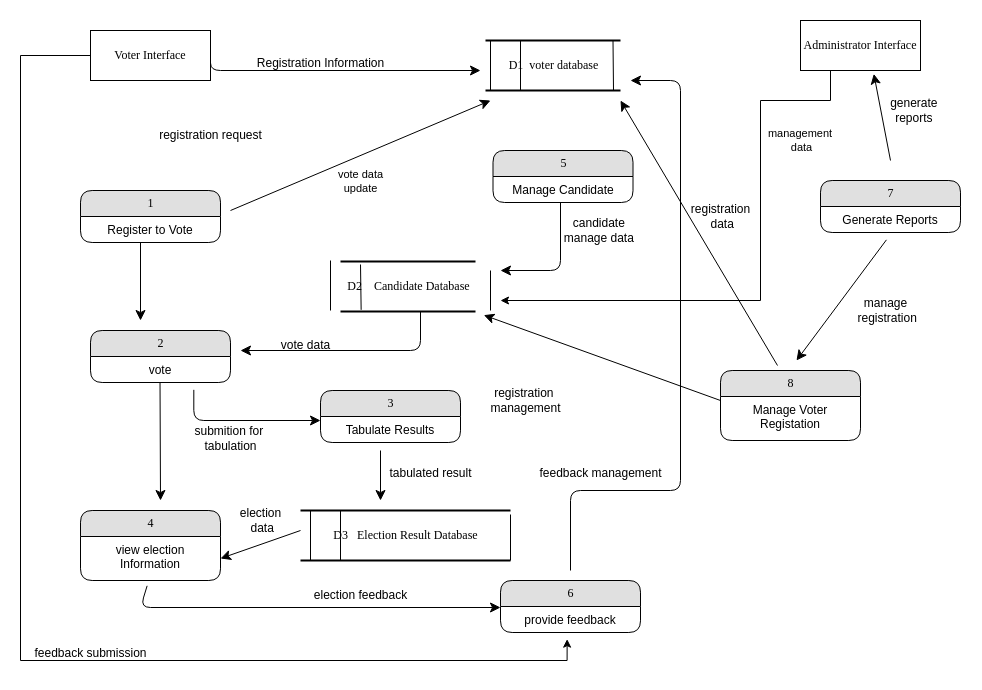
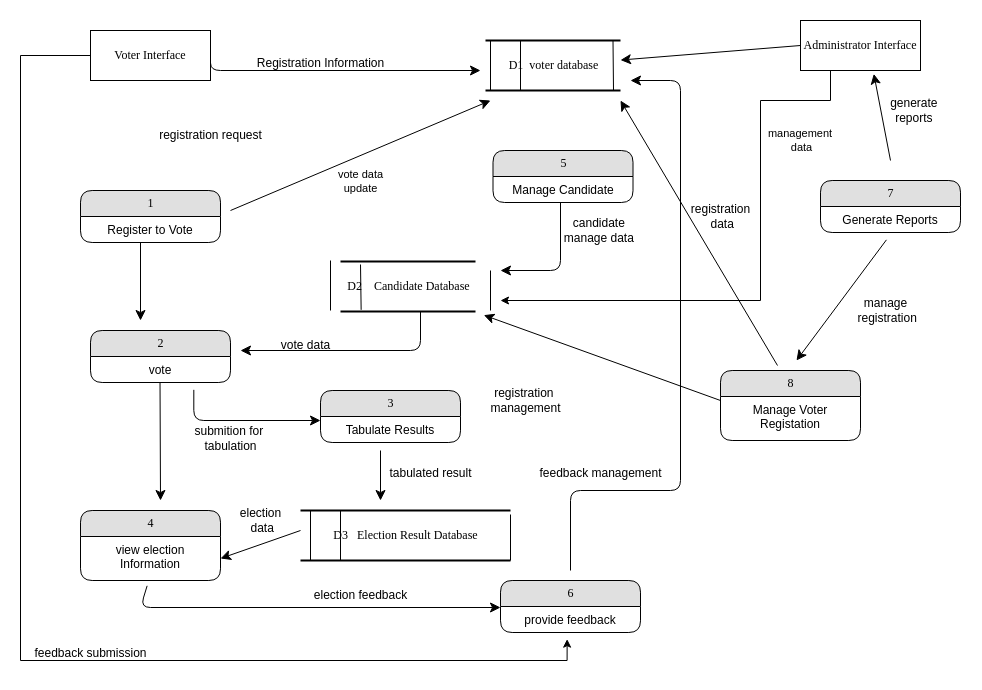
+ <mxCell id="8" style="edgeStyle=none;html=1;labelBackgroundColor=none;startFill=0;startSize=8;endFill=1;endSize=8;fontFamily=Verdana;fontSize=12;exitX=0;exitY=0.5;exitDx=0;exitDy=0;" parent="1" source="6" target="2" edge="1"><mxGeometry relative="1" as="geometry"><mxPoint x="760" y="70" as="targetPoint" /></mxGeometry></mxCell>
